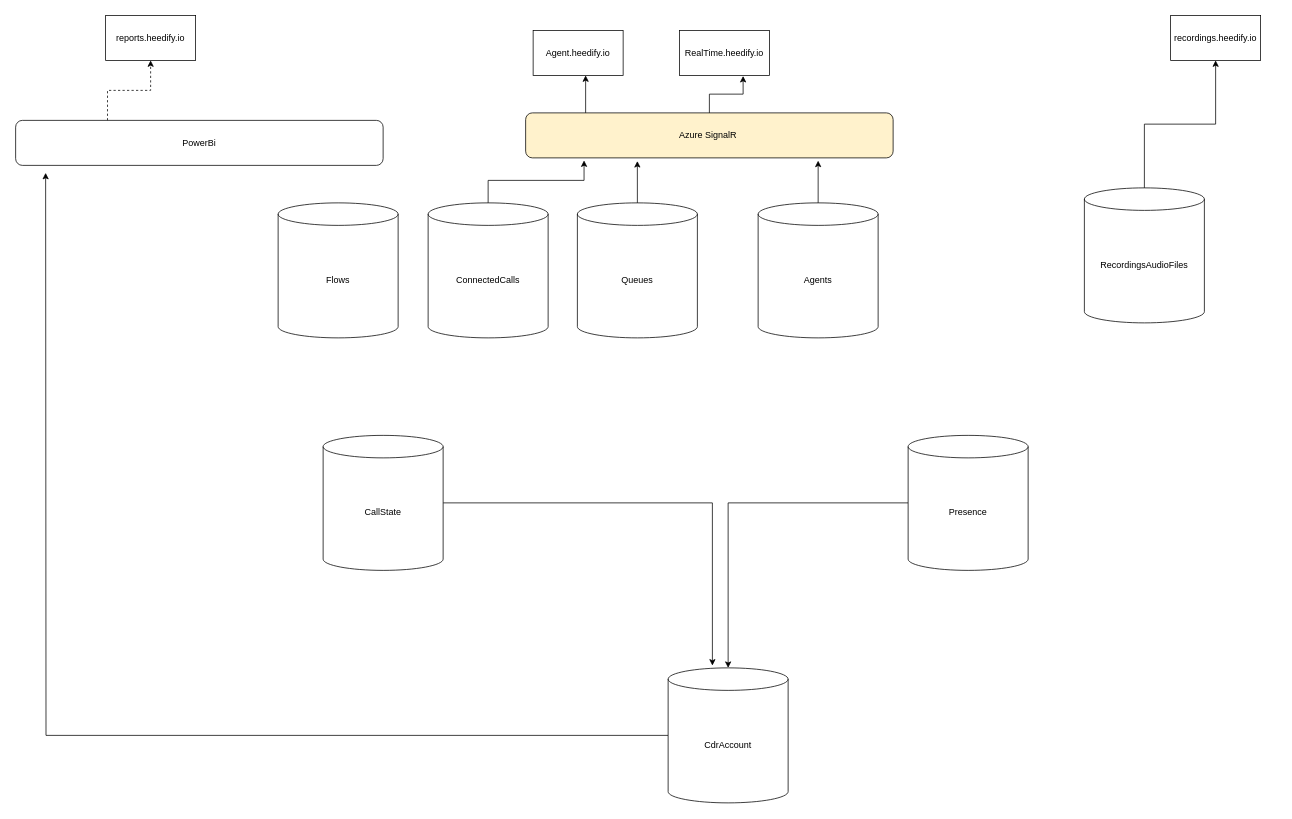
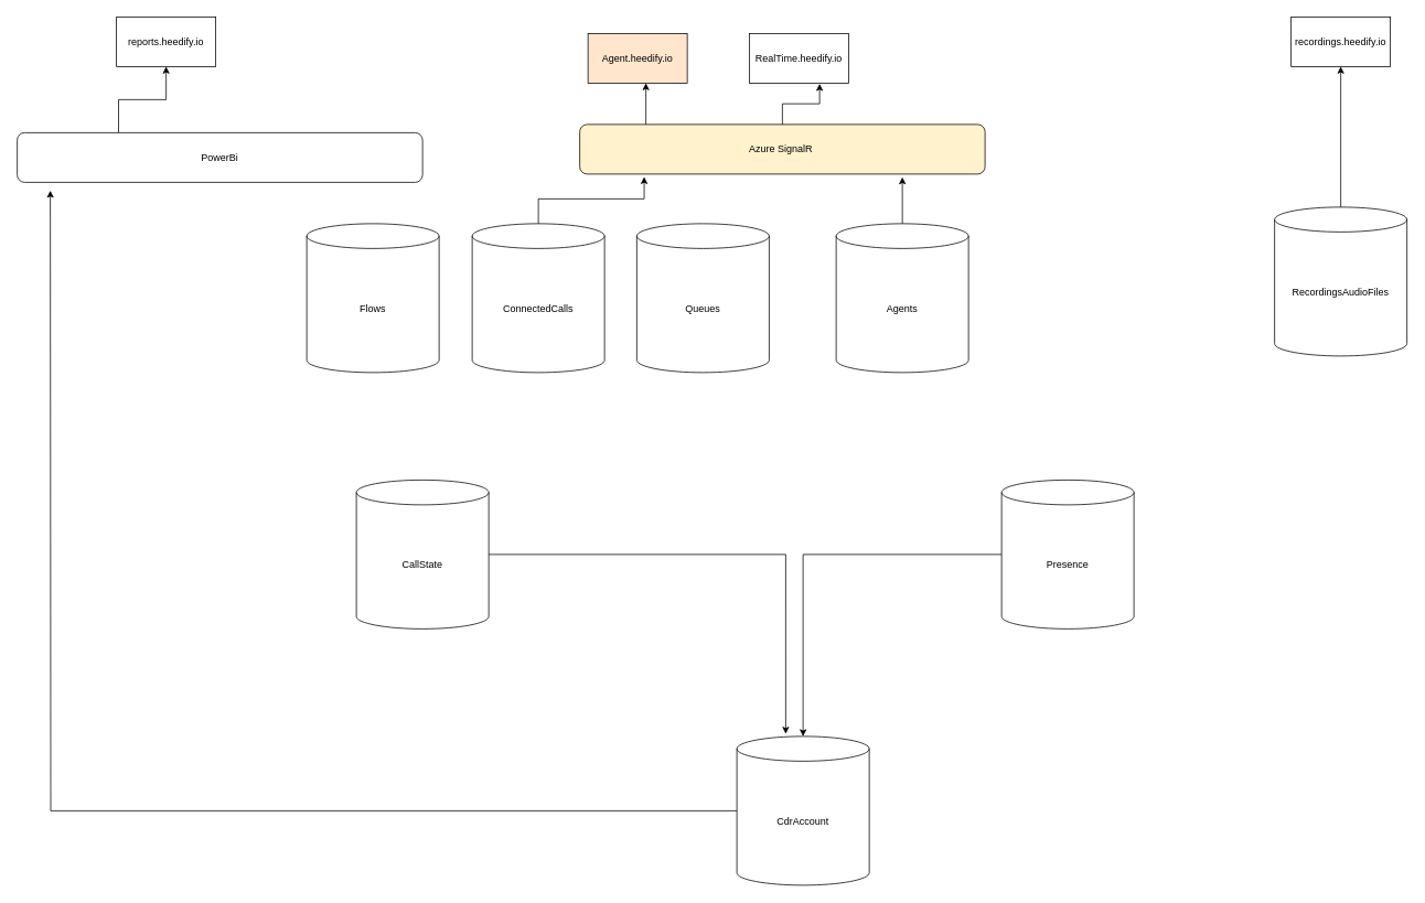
- <mxCell id="14" value="Agent.heedify.io" style="rounded=0;whiteSpace=wrap;html=1;" vertex="1" parent="1"><mxGeometry x="710" y="40" width="120" height="60" as="geometry" /></mxCell>
+ <mxCell id="14" value="Agent.heedify.io" style="rounded=0;whiteSpace=wrap;html=1;fillColor=#ffe6cc;" vertex="1" parent="1"><mxGeometry x="710" y="40" width="120" height="60" as="geometry" /></mxCell>
- <mxCell id="19" style="edgeStyle=orthogonalEdgeStyle;rounded=0;orthogonalLoop=1;jettySize=auto;html=1;exitX=0.25;exitY=0;exitDx=0;exitDy=0;entryX=0.5;entryY=1;entryDx=0;entryDy=0;dashed=1;" edge="1" parent="1" source="20" target="21"><mxGeometry relative="1" as="geometry" /></mxCell>
+ <mxCell id="19" style="edgeStyle=orthogonalEdgeStyle;rounded=0;orthogonalLoop=1;jettySize=auto;html=1;exitX=0.25;exitY=0;exitDx=0;exitDy=0;entryX=0.5;entryY=1;entryDx=0;entryDy=0;" edge="1" parent="1" source="20" target="21"><mxGeometry relative="1" as="geometry" /></mxCell>
- <mxCell id="10" style="edgeStyle=orthogonalEdgeStyle;rounded=0;orthogonalLoop=1;jettySize=auto;html=1;exitX=0.5;exitY=0;exitDx=0;exitDy=0;exitPerimeter=0;entryX=0.304;entryY=1.071;entryDx=0;entryDy=0;entryPerimeter=0;" edge="1" parent="1" source="11" target="9"><mxGeometry relative="1" as="geometry" /></mxCell>
- <mxCell id="24" value="RecordingsAudioFiles" style="shape=cylinder3;whiteSpace=wrap;html=1;boundedLbl=1;backgroundOutline=1;size=15;" vertex="1" parent="1"><mxGeometry x="1445" y="250" width="160" height="180" as="geometry" /></mxCell>
+ <mxCell id="24" value="RecordingsAudioFiles" style="shape=cylinder3;whiteSpace=wrap;html=1;boundedLbl=1;backgroundOutline=1;size=15;" vertex="1" parent="1"><mxGeometry x="1540" y="250" width="160" height="180" as="geometry" /></mxCell>
